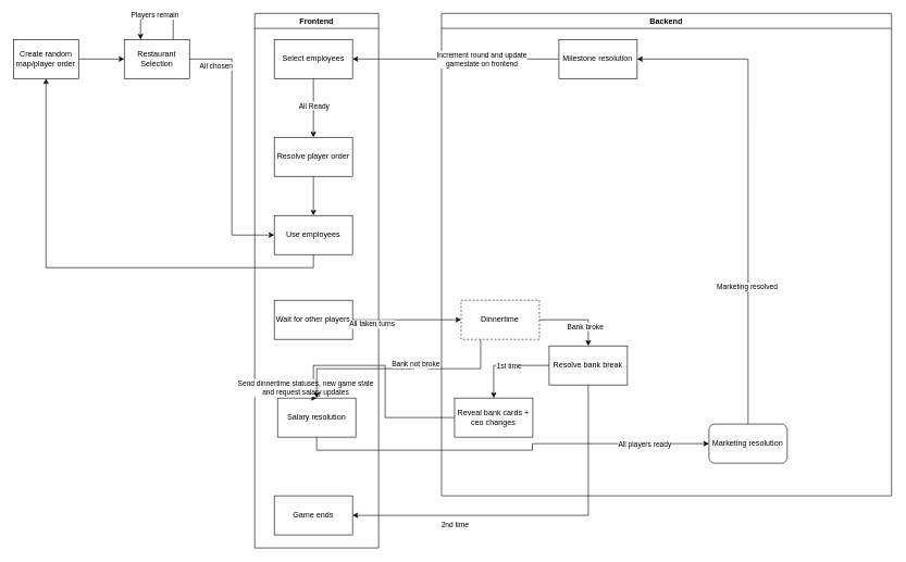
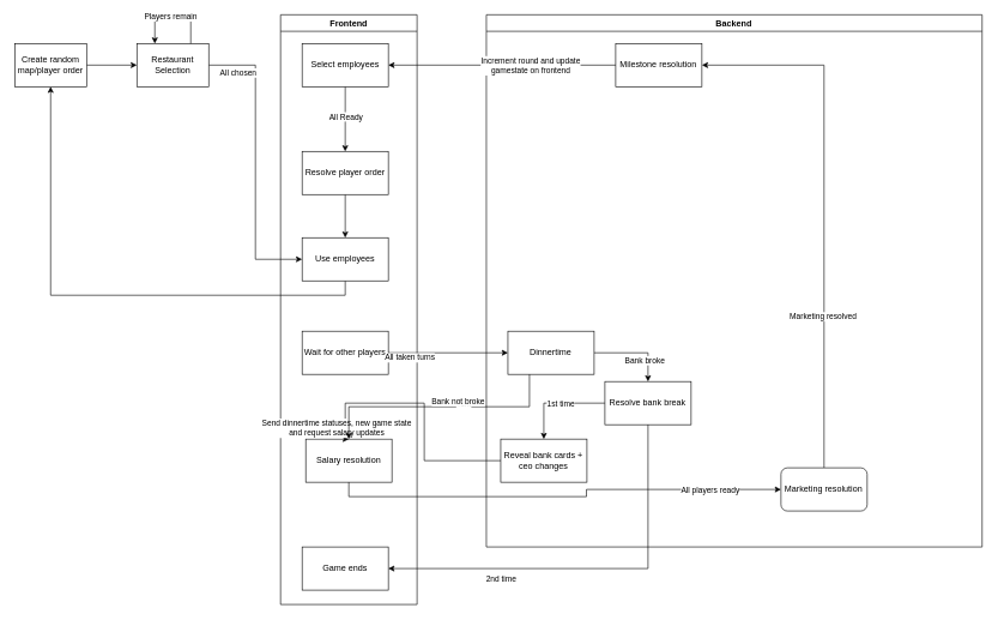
- <mxCell id="23" value="Dinnertime" style="whiteSpace=wrap;html=1;dashed=1;" vertex="1" parent="20"><mxGeometry x="30" y="440" width="120" height="60" as="geometry" /></mxCell>
+ <mxCell id="23" value="Dinnertime" style="whiteSpace=wrap;html=1;" vertex="1" parent="20"><mxGeometry x="30" y="440" width="120" height="60" as="geometry" /></mxCell>
